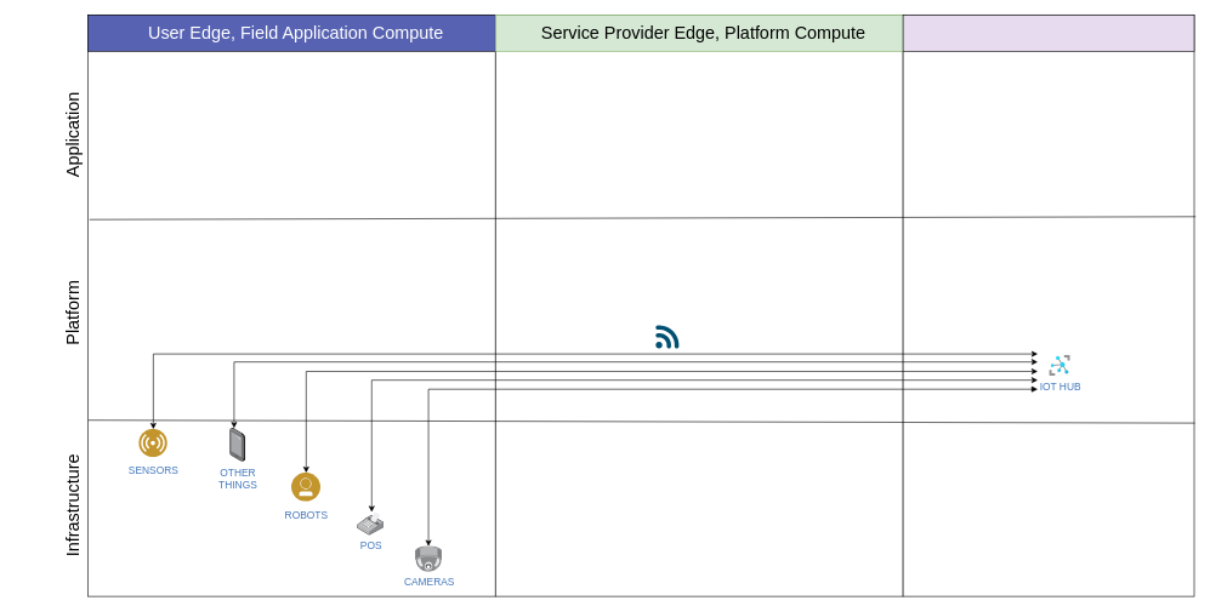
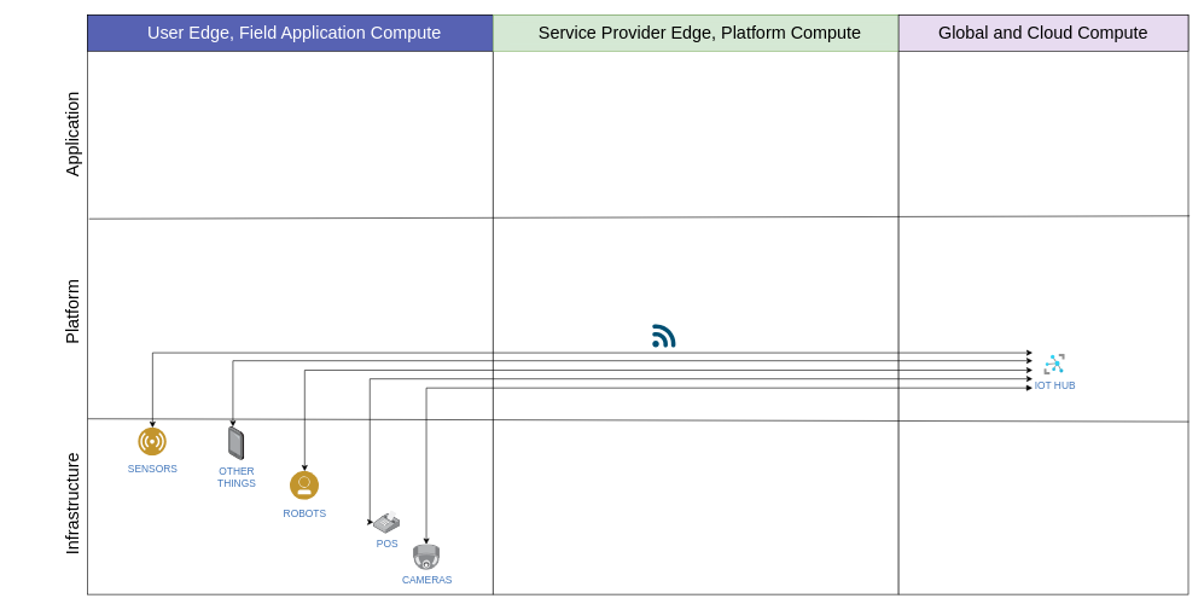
+ <mxCell id="13" value="&lt;font style=&quot;font-size: 24px;&quot;&gt;Global and Cloud Compute&lt;/font&gt;" style="text;strokeColor=none;align=center;fillColor=none;html=1;verticalAlign=middle;whiteSpace=wrap;rounded=0;" parent="11" vertex="1"><mxGeometry x="50" y="10" width="300" height="30" as="geometry" /></mxCell>
- <mxCell id="20" value="&lt;font style=&quot;font-size: 14px;&quot; color=&quot;#4277bb&quot;&gt;POS&lt;/font&gt;" style="points=[];aspect=fixed;html=1;align=center;shadow=0;dashed=0;image;image=img/lib/allied_telesis/computer_and_terminals/POS_Printer.svg;fontSize=14;" parent="1" vertex="1"><mxGeometry x="490" y="704" width="37.2" height="32.4" as="geometry" /></mxCell>
+ <mxCell id="20" value="&lt;font style=&quot;font-size: 14px;&quot; color=&quot;#4277bb&quot;&gt;POS&lt;/font&gt;" style="points=[];aspect=fixed;html=1;align=center;shadow=0;dashed=0;image;image=img/lib/allied_telesis/computer_and_terminals/POS_Printer.svg;fontSize=14;" parent="1" vertex="1"><mxGeometry x="515" y="704" width="37.2" height="32.4" as="geometry" /></mxCell>
